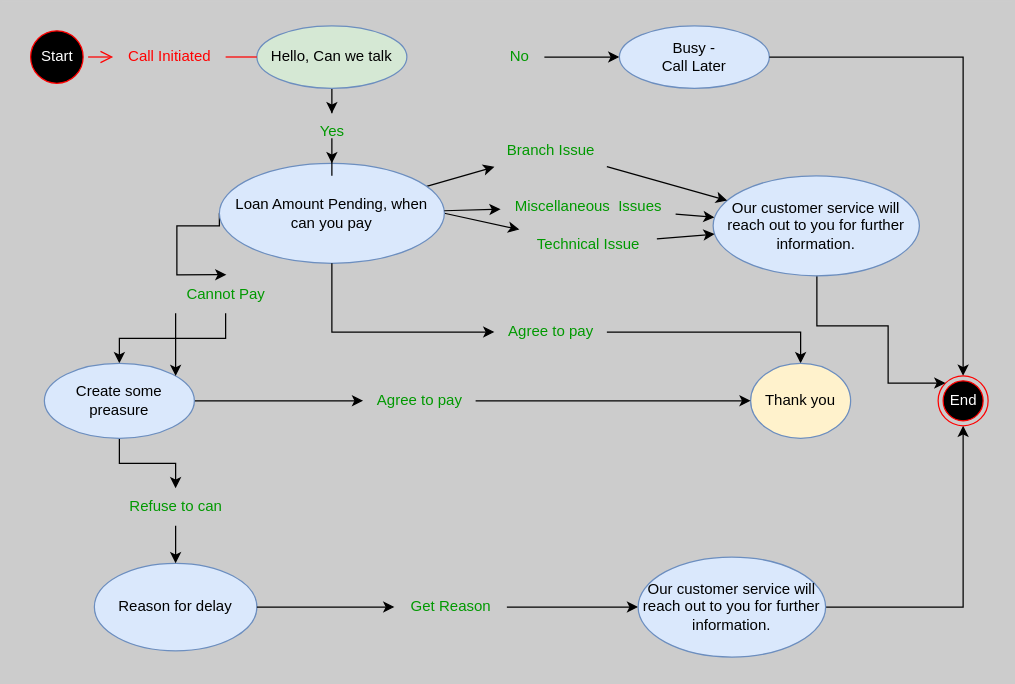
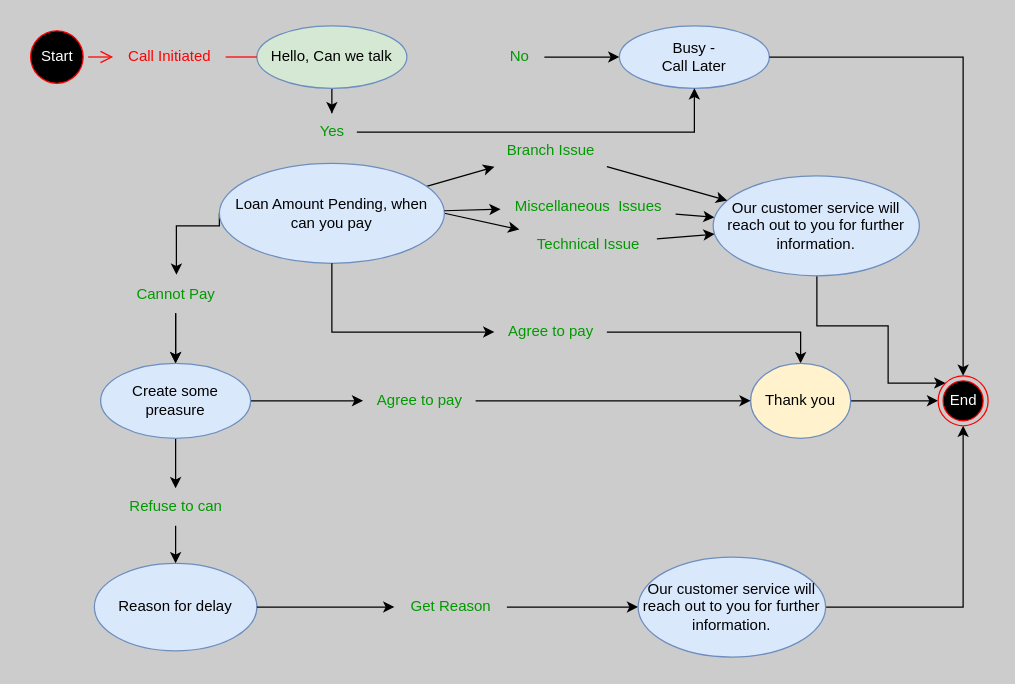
- <mxCell id="36" value="" style="edgeStyle=orthogonalEdgeStyle;rounded=0;orthogonalLoop=1;jettySize=auto;html=1;" edge="1" parent="1" source="37" target="11"><mxGeometry relative="1" as="geometry" /></mxCell>
+ <mxCell id="36" value="" style="edgeStyle=orthogonalEdgeStyle;rounded=0;orthogonalLoop=1;jettySize=auto;html=1;" edge="1" parent="1" source="37" target="5"><mxGeometry relative="1" as="geometry" /></mxCell>
- <mxCell id="31" value="Cannot Pay" style="text;align=center;verticalAlign=middle;resizable=0;points=[];autosize=1;strokeColor=none;fillColor=none;fontColor=#009900;labelBackgroundColor=none;labelBorderColor=none;html=1;" vertex="1" parent="1"><mxGeometry x="135" y="220" width="90" height="30" as="geometry" /></mxCell>
+ <mxCell id="31" value="Cannot Pay" style="text;align=center;verticalAlign=middle;resizable=0;points=[];autosize=1;strokeColor=none;fillColor=none;fontColor=#009900;labelBackgroundColor=none;labelBorderColor=none;html=1;" vertex="1" parent="1"><mxGeometry x="95" y="220" width="90" height="30" as="geometry" /></mxCell>
- <mxCell id="15" value="Create some preasure" style="ellipse;whiteSpace=wrap;html=1;rounded=1;fillColor=#dae8fc;strokeColor=#6c8ebf;" parent="1" vertex="1"><mxGeometry x="35" y="290" width="120" height="60" as="geometry" /></mxCell>
+ <mxCell id="15" value="Create some preasure" style="ellipse;whiteSpace=wrap;html=1;rounded=1;fillColor=#dae8fc;strokeColor=#6c8ebf;" parent="1" vertex="1"><mxGeometry x="80" y="290" width="120" height="60" as="geometry" /></mxCell>
+ <mxCell id="16" value="" style="edgeStyle=orthogonalEdgeStyle;rounded=0;orthogonalLoop=1;jettySize=auto;html=1;entryX=0;entryY=0.5;entryDx=0;entryDy=0;" parent="1" source="17" target="24" edge="1"><mxGeometry relative="1" as="geometry"><mxPoint x="730" y="260" as="targetPoint" /></mxGeometry></mxCell>
